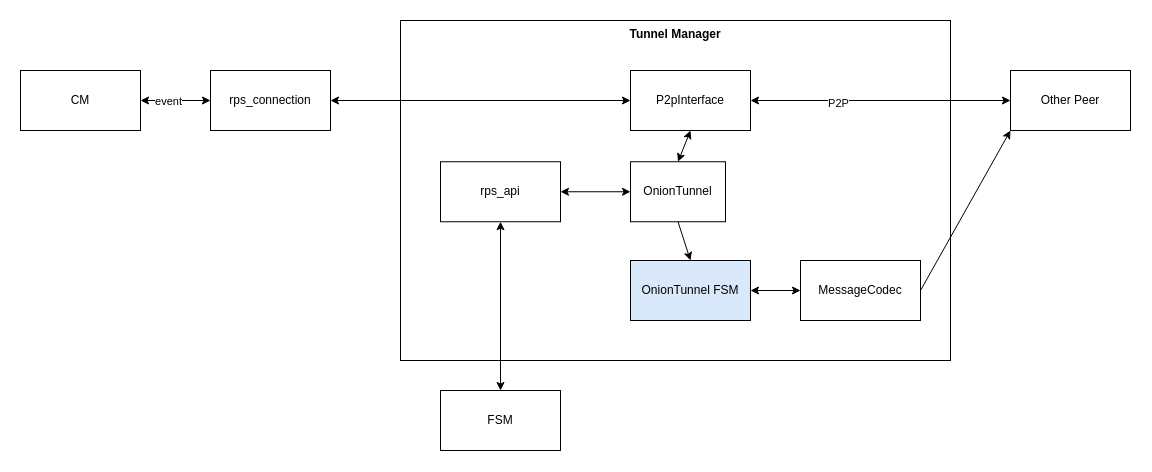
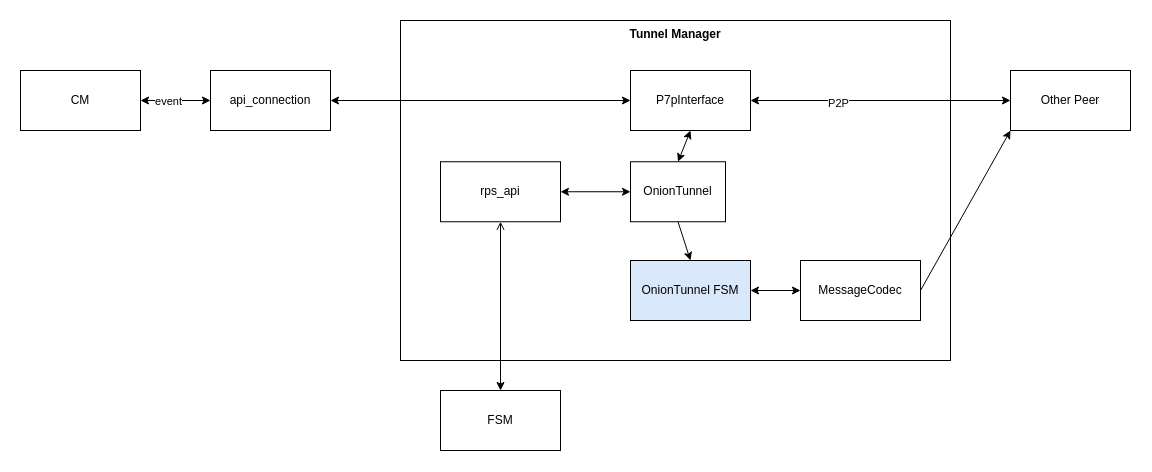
- <mxCell id="2" value="rps_connection" style="rounded=0;whiteSpace=wrap;html=1;" parent="1" vertex="1"><mxGeometry x="210" y="70" width="120" height="60" as="geometry" /></mxCell>
+ <mxCell id="2" value="api_connection" style="rounded=0;whiteSpace=wrap;html=1;" parent="1" vertex="1"><mxGeometry x="210" y="70" width="120" height="60" as="geometry" /></mxCell>
- <mxCell id="15" value="P2pInterface" style="rounded=0;whiteSpace=wrap;html=1;" vertex="1" parent="1"><mxGeometry x="630" y="70" width="120" height="60" as="geometry" /></mxCell>
+ <mxCell id="15" value="P7pInterface" style="rounded=0;whiteSpace=wrap;html=1;" vertex="1" parent="1"><mxGeometry x="630" y="70" width="120" height="60" as="geometry" /></mxCell>
- <mxCell id="8" value="" style="endArrow=classic;startArrow=classic;html=1;entryX=0.5;entryY=1;entryDx=0;entryDy=0;exitX=0.5;exitY=0;exitDx=0;exitDy=0;" edge="1" parent="1" source="6" target="10"><mxGeometry width="50" height="50" relative="1" as="geometry"><mxPoint x="490" y="491.25" as="sourcePoint" /><mxPoint x="540" y="441.25" as="targetPoint" /></mxGeometry></mxCell>
+ <mxCell id="8" value="" style="endArrow=open;startArrow=classic;html=1;entryX=0.5;entryY=1;entryDx=0;entryDy=0;exitX=0.5;exitY=0;exitDx=0;exitDy=0;" edge="1" parent="1" source="6" target="10"><mxGeometry width="50" height="50" relative="1" as="geometry"><mxPoint x="490" y="491.25" as="sourcePoint" /><mxPoint x="540" y="441.25" as="targetPoint" /></mxGeometry></mxCell>
